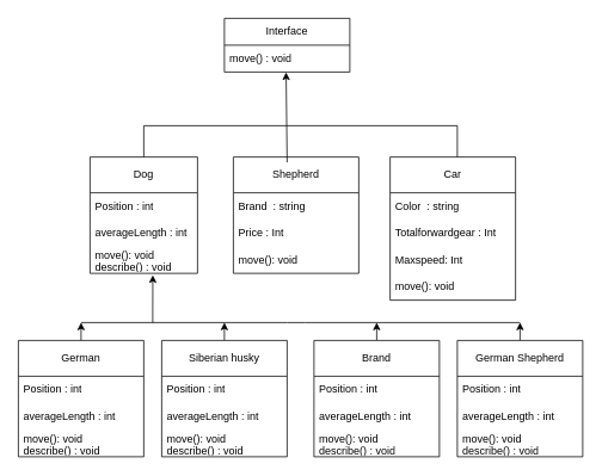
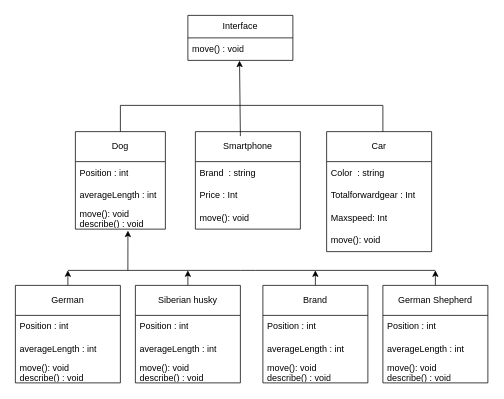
- <mxCell id="28" value="Shepherd" style="swimlane;fontStyle=0;childLayout=stackLayout;horizontal=1;startSize=40;horizontalStack=0;resizeParent=1;resizeParentMax=0;resizeLast=0;collapsible=1;marginBottom=0;whiteSpace=wrap;html=1;" vertex="1" parent="1"><mxGeometry x="260" y="175" width="140" height="130" as="geometry" /></mxCell>
+ <mxCell id="28" value="Smartphone" style="swimlane;fontStyle=0;childLayout=stackLayout;horizontal=1;startSize=40;horizontalStack=0;resizeParent=1;resizeParentMax=0;resizeLast=0;collapsible=1;marginBottom=0;whiteSpace=wrap;html=1;" vertex="1" parent="1"><mxGeometry x="260" y="175" width="140" height="130" as="geometry" /></mxCell>
